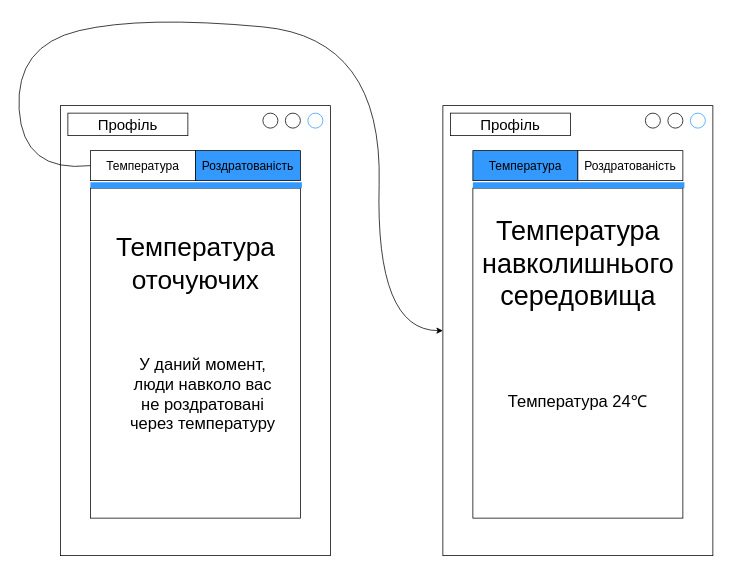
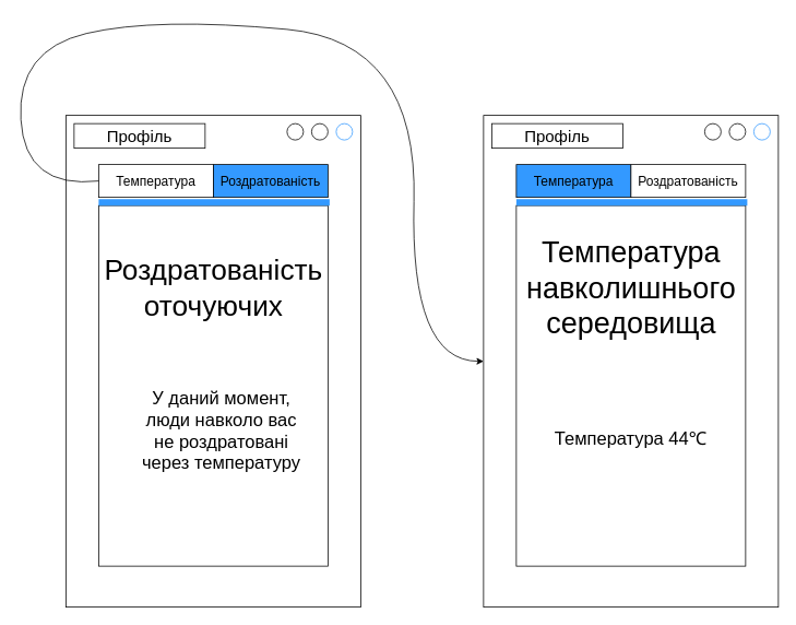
- <mxCell id="15" value="&lt;font style=&quot;font-size: 35px;&quot;&gt;Температура оточуючих&lt;/font&gt;" style="text;html=1;strokeColor=none;fillColor=none;align=center;verticalAlign=middle;whiteSpace=wrap;rounded=0;fontSize=36;" vertex="1" parent="1"><mxGeometry x="127.5" y="270" width="265" height="160" as="geometry" /></mxCell>
+ <mxCell id="15" value="&lt;font style=&quot;font-size: 35px;&quot;&gt;Роздратованість оточуючих&lt;/font&gt;" style="text;html=1;strokeColor=none;fillColor=none;align=center;verticalAlign=middle;whiteSpace=wrap;rounded=0;fontSize=36;" vertex="1" parent="1"><mxGeometry x="127.5" y="270" width="265" height="160" as="geometry" /></mxCell>
- <mxCell id="5" value="&lt;font style=&quot;font-size: 22px;&quot;&gt;Температура 24&lt;/font&gt;&lt;font style=&quot;font-size: 22px;&quot;&gt;℃&lt;/font&gt;" style="text;html=1;strokeColor=none;fillColor=none;align=center;verticalAlign=middle;whiteSpace=wrap;rounded=0;" vertex="1" parent="1"><mxGeometry x="670" y="520" width="200" height="30" as="geometry" /></mxCell>
+ <mxCell id="5" value="&lt;font style=&quot;font-size: 22px;&quot;&gt;Температура 44&lt;/font&gt;&lt;font style=&quot;font-size: 22px;&quot;&gt;℃&lt;/font&gt;" style="text;html=1;strokeColor=none;fillColor=none;align=center;verticalAlign=middle;whiteSpace=wrap;rounded=0;" vertex="1" parent="1"><mxGeometry x="670" y="520" width="200" height="30" as="geometry" /></mxCell>
